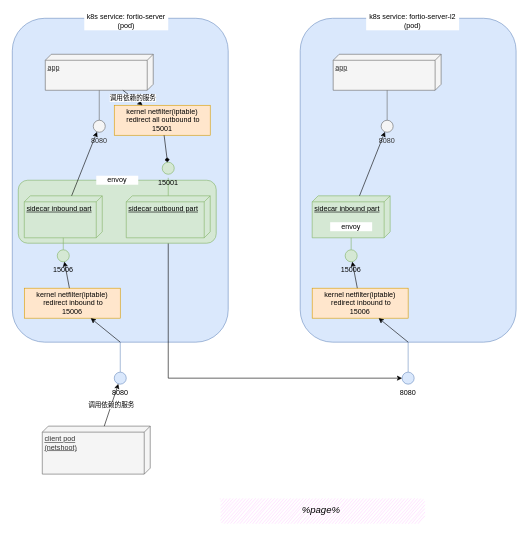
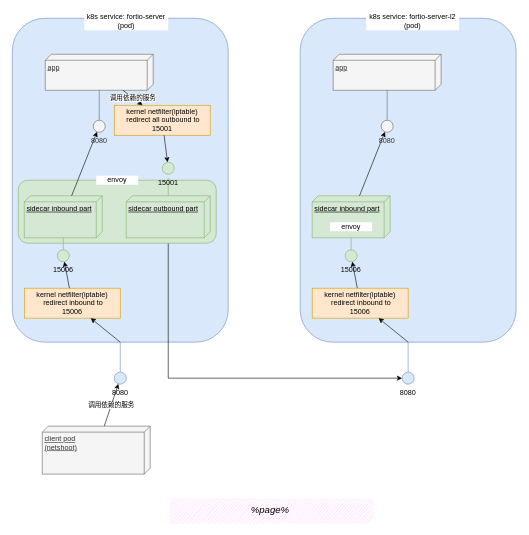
- <mxCell id="38" value="" style="endArrow=diamond;html=1;rounded=0;" parent="1" source="14" target="37" edge="1"><mxGeometry width="50" height="50" relative="1" as="geometry"><mxPoint x="-50" y="290" as="sourcePoint" /><mxPoint x="0" y="240" as="targetPoint" /></mxGeometry></mxCell>
+ <mxCell id="38" value="" style="endArrow=classic;html=1;rounded=0;" parent="1" source="14" target="37" edge="1"><mxGeometry width="50" height="50" relative="1" as="geometry"><mxPoint x="-50" y="290" as="sourcePoint" /><mxPoint x="0" y="240" as="targetPoint" /></mxGeometry></mxCell>
- <mxCell id="40" value="%page%" style="text;html=1;strokeColor=none;fillColor=#FFCCFF;align=center;verticalAlign=middle;whiteSpace=wrap;rounded=1;glass=0;sketch=1;shadow=0;fontStyle=2;fontSize=16;" parent="1" vertex="1"><mxGeometry x="365" y="830" width="340" height="40" as="geometry" /></mxCell>
+ <mxCell id="40" value="%page%" style="text;html=1;strokeColor=none;fillColor=#FFCCFF;align=center;verticalAlign=middle;whiteSpace=wrap;rounded=1;glass=0;sketch=1;shadow=0;fontStyle=2;fontSize=16;" parent="1" vertex="1"><mxGeometry x="280" y="830" width="340" height="40" as="geometry" /></mxCell>
